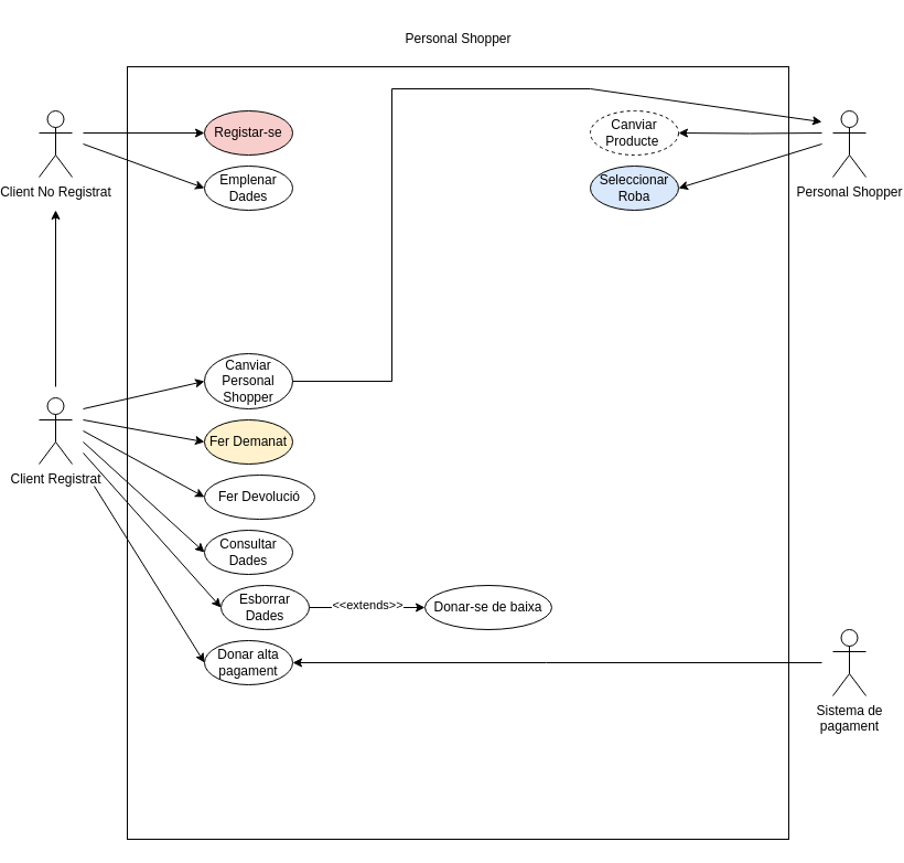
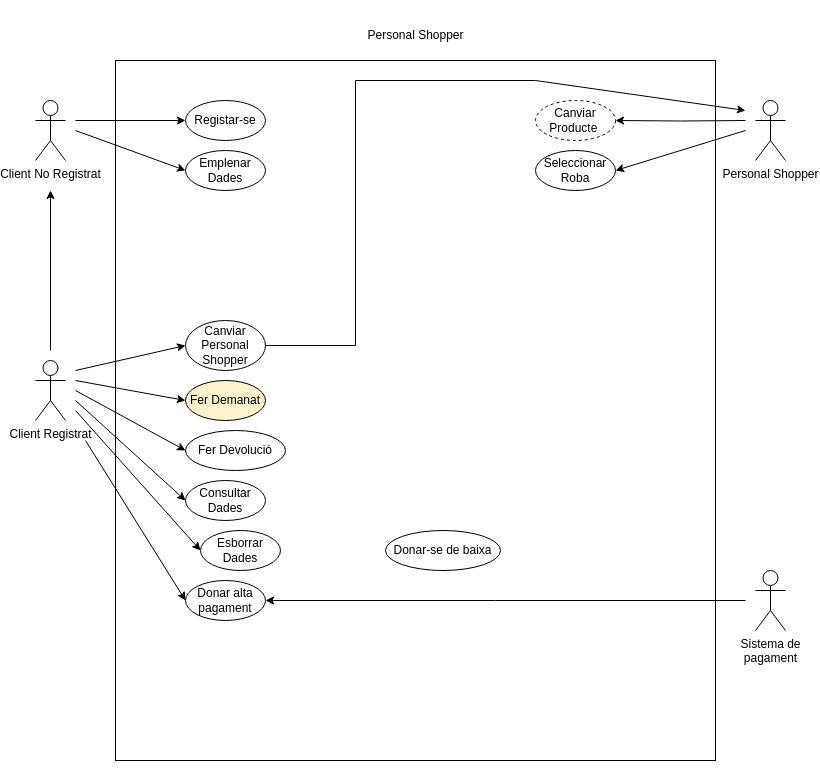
- <mxCell id="28" value="Registar-se" style="ellipse;whiteSpace=wrap;html=1;fillColor=#f8cecc;" parent="1" vertex="1"><mxGeometry x="170" y="100" width="80" height="40" as="geometry" /></mxCell>
+ <mxCell id="28" value="Registar-se" style="ellipse;whiteSpace=wrap;html=1;" parent="1" vertex="1"><mxGeometry x="170" y="100" width="80" height="40" as="geometry" /></mxCell>
- <mxCell id="33" value="Seleccionar Roba" style="ellipse;whiteSpace=wrap;html=1;fillColor=#dae8fc;" vertex="1" parent="1"><mxGeometry x="520" y="150" width="80" height="40" as="geometry" /></mxCell>
+ <mxCell id="33" value="Seleccionar Roba" style="ellipse;whiteSpace=wrap;html=1;" vertex="1" parent="1"><mxGeometry x="520" y="150" width="80" height="40" as="geometry" /></mxCell>
- <mxCell id="26" value="" style="endArrow=classic;html=1;rounded=0;exitX=1;exitY=0.5;exitDx=0;exitDy=0;entryX=0;entryY=0.5;entryDx=0;entryDy=0;" parent="1" source="24" target="23" edge="1"><mxGeometry width="50" height="50" relative="1" as="geometry"><mxPoint x="400" y="460" as="sourcePoint" /><mxPoint x="430" y="420" as="targetPoint" /></mxGeometry></mxCell>
- <mxCell id="27" value="&amp;lt;&amp;lt;extends&amp;gt;&amp;gt;" style="edgeLabel;html=1;align=center;verticalAlign=middle;resizable=0;points=[];" parent="26" vertex="1" connectable="0"><mxGeometry x="-0.009" y="3" relative="1" as="geometry"><mxPoint as="offset" /></mxGeometry></mxCell>
